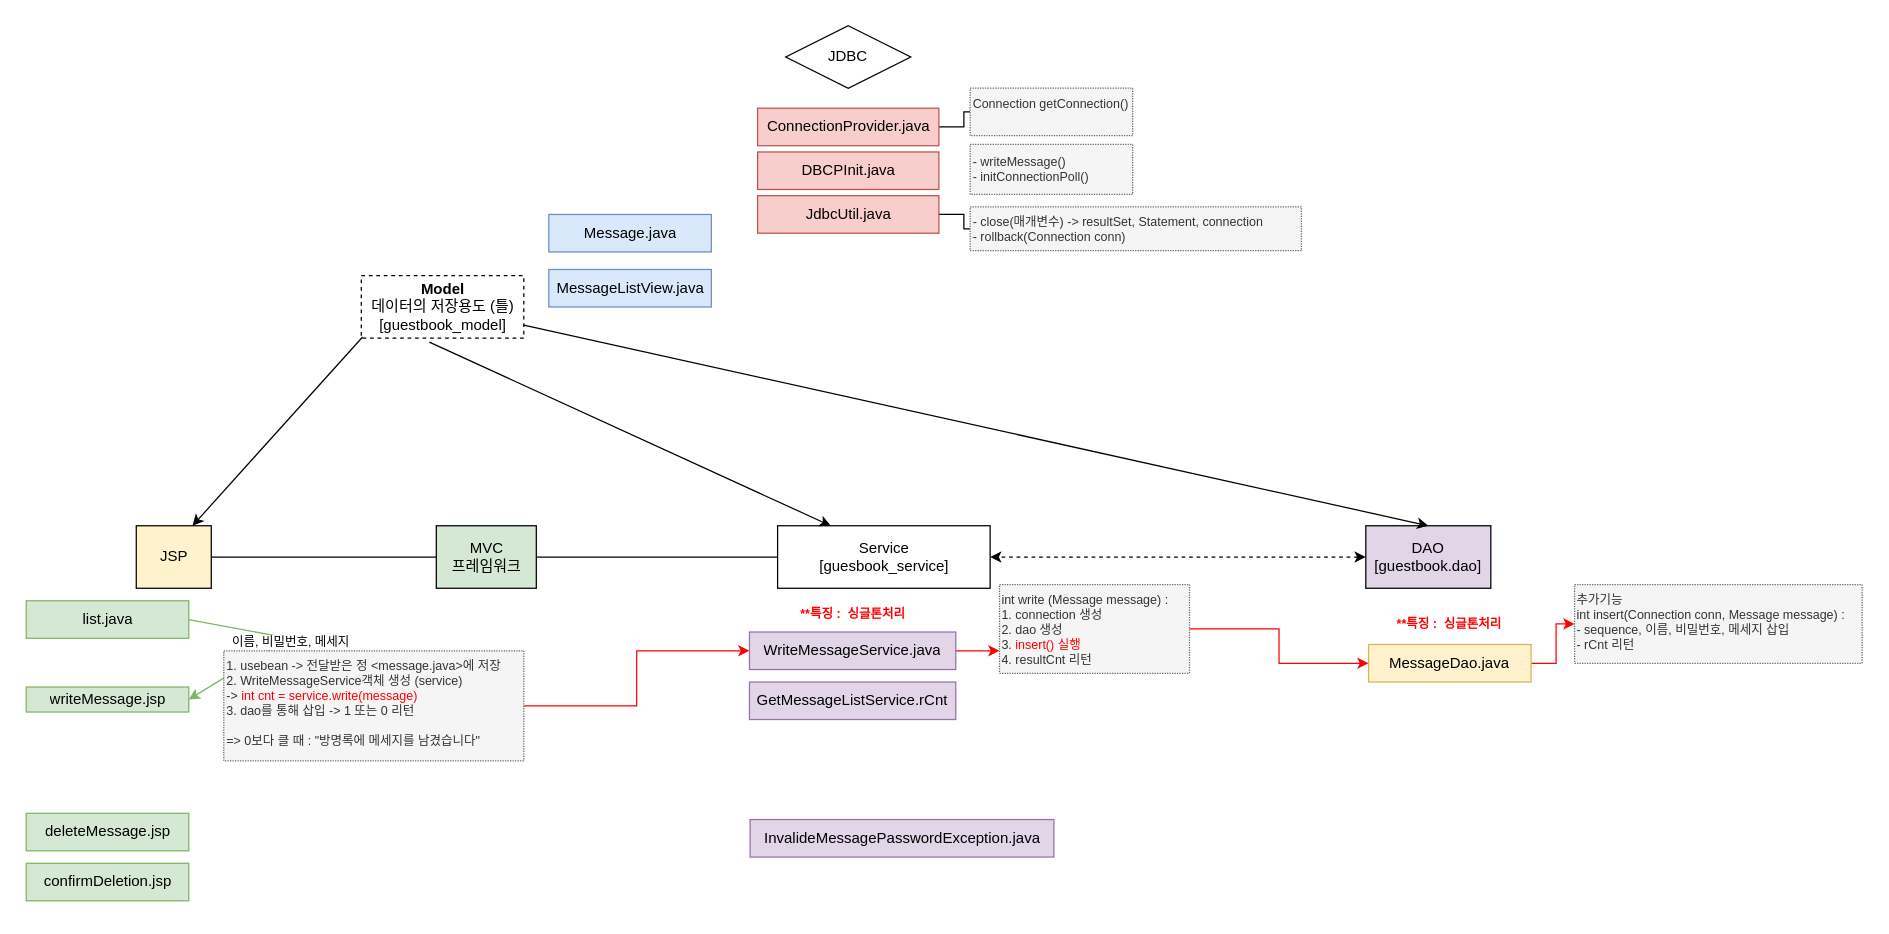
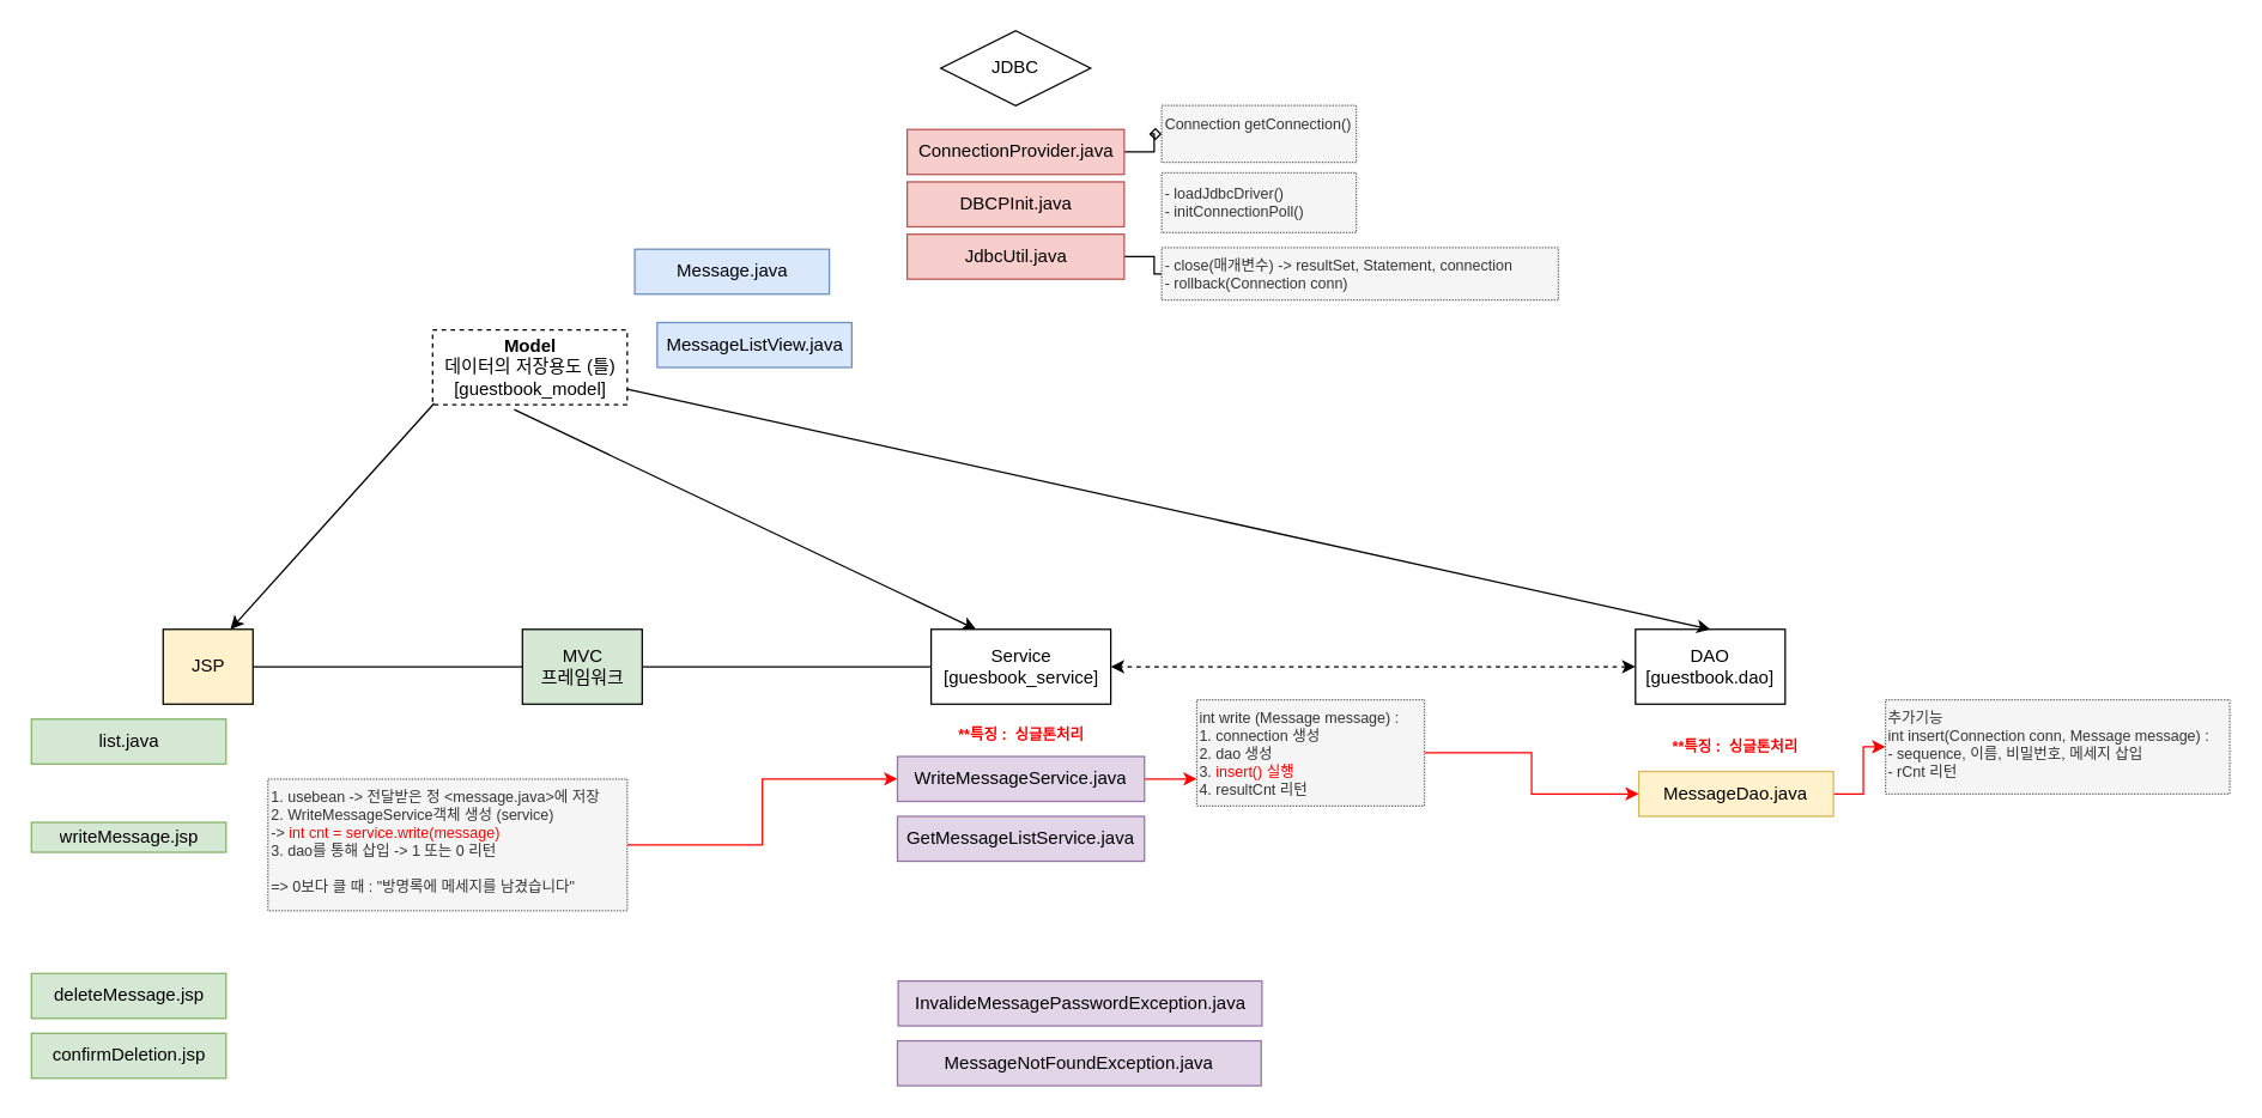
- <mxCell id="27" value="" style="edgeStyle=orthogonalEdgeStyle;rounded=0;orthogonalLoop=1;jettySize=auto;html=1;endArrow=none;endFill=0;fontSize=10;" edge="1" parent="1" source="28" target="29"><mxGeometry relative="1" as="geometry" /></mxCell>
+ <mxCell id="27" value="" style="edgeStyle=orthogonalEdgeStyle;rounded=0;orthogonalLoop=1;jettySize=auto;html=1;endArrow=diamond;endFill=0;fontSize=10;" edge="1" parent="1" source="28" target="29"><mxGeometry relative="1" as="geometry" /></mxCell>
- <mxCell id="33" value="&lt;span style=&quot;font-size: 10px&quot;&gt;- writeMessage()&lt;br&gt;- initConnectionPoll()&lt;br style=&quot;font-size: 10px&quot;&gt;&lt;/span&gt;" style="text;html=1;whiteSpace=wrap;verticalAlign=middle;overflow=hidden;align=left;fillColor=#f5f5f5;strokeColor=#666666;fontColor=#333333;dashed=1;dashPattern=1 1;gradientColor=none;fontSize=10;" vertex="1" parent="1"><mxGeometry x="775.5" y="115" width="130" height="40" as="geometry" /></mxCell>
+ <mxCell id="33" value="&lt;span style=&quot;font-size: 10px&quot;&gt;- loadJdbcDriver()&lt;br&gt;- initConnectionPoll()&lt;br style=&quot;font-size: 10px&quot;&gt;&lt;/span&gt;" style="text;html=1;whiteSpace=wrap;verticalAlign=middle;overflow=hidden;align=left;fillColor=#f5f5f5;strokeColor=#666666;fontColor=#333333;dashed=1;dashPattern=1 1;gradientColor=none;fontSize=10;" vertex="1" parent="1"><mxGeometry x="775.5" y="115" width="130" height="40" as="geometry" /></mxCell>
- <mxCell id="13" value="&lt;span&gt;Message.java&lt;/span&gt;" style="text;strokeColor=#6c8ebf;fillColor=#dae8fc;html=1;whiteSpace=wrap;verticalAlign=middle;overflow=hidden;align=center;" vertex="1" parent="1"><mxGeometry x="438.5" y="171" width="130" height="30" as="geometry" /></mxCell>
+ <mxCell id="13" value="&lt;span&gt;Message.java&lt;/span&gt;" style="text;strokeColor=#6c8ebf;fillColor=#dae8fc;html=1;whiteSpace=wrap;verticalAlign=middle;overflow=hidden;align=center;" vertex="1" parent="1"><mxGeometry x="423.5" y="166" width="130" height="30" as="geometry" /></mxCell>
- <mxCell id="4" value="Service&lt;br&gt;[guesbook_service]" style="rounded=0;whiteSpace=wrap;html=1;" vertex="1" parent="1"><mxGeometry x="621.5" y="420" width="170" height="50" as="geometry" /></mxCell>
+ <mxCell id="4" value="Service&lt;br&gt;[guesbook_service]" style="rounded=0;whiteSpace=wrap;html=1;" vertex="1" parent="1"><mxGeometry x="621.5" y="420" width="120" height="50" as="geometry" /></mxCell>
- <mxCell id="5" value="DAO&lt;br&gt;[guestbook.dao]" style="rounded=0;whiteSpace=wrap;html=1;fillColor=#e1d5e7;" vertex="1" parent="1"><mxGeometry x="1092" y="420" width="100" height="50" as="geometry" /></mxCell>
+ <mxCell id="5" value="DAO&lt;br&gt;[guestbook.dao]" style="rounded=0;whiteSpace=wrap;html=1;" vertex="1" parent="1"><mxGeometry x="1092" y="420" width="100" height="50" as="geometry" /></mxCell>
- <mxCell id="36" value="" style="endArrow=classic;html=1;fontSize=10;exitX=1;exitY=0.5;exitDx=0;exitDy=0;fontColor=#000000;strokeColor=#82b366;fillColor=#d5e8d4;entryX=1;entryY=0.5;entryDx=0;entryDy=0;" edge="1" parent="1" source="15" target="16"><mxGeometry width="50" height="50" relative="1" as="geometry"><mxPoint x="203.5" y="510" as="sourcePoint" /><mxPoint x="203.5" y="530" as="targetPoint" /><Array as="points"><mxPoint x="230.5" y="510" /></Array></mxGeometry></mxCell>
- <mxCell id="37" value="이름, 비밀번호, 메세지" style="text;html=1;resizable=0;points=[];align=center;verticalAlign=middle;labelBackgroundColor=#ffffff;fontSize=10;" vertex="1" connectable="0" parent="36"><mxGeometry x="-0.069" y="2" relative="1" as="geometry"><mxPoint as="offset" /></mxGeometry></mxCell>
- <mxCell id="21" value="&lt;span&gt;GetMessageListService.rCnt&lt;/span&gt;" style="text;strokeColor=#9673a6;fillColor=#e1d5e7;html=1;whiteSpace=wrap;verticalAlign=middle;overflow=hidden;align=center;" vertex="1" parent="1"><mxGeometry x="599" y="545" width="165" height="30" as="geometry" /></mxCell>
+ <mxCell id="21" value="&lt;span&gt;GetMessageListService.java&lt;/span&gt;" style="text;strokeColor=#9673a6;fillColor=#e1d5e7;html=1;whiteSpace=wrap;verticalAlign=middle;overflow=hidden;align=center;" vertex="1" parent="1"><mxGeometry x="599" y="545" width="165" height="30" as="geometry" /></mxCell>
+ <mxCell id="23" value="&lt;span&gt;MessageNotFoundException.java&lt;/span&gt;" style="text;strokeColor=#9673a6;fillColor=#e1d5e7;html=1;whiteSpace=wrap;verticalAlign=middle;overflow=hidden;align=center;" vertex="1" parent="1"><mxGeometry x="599" y="695" width="243" height="30" as="geometry" /></mxCell>
